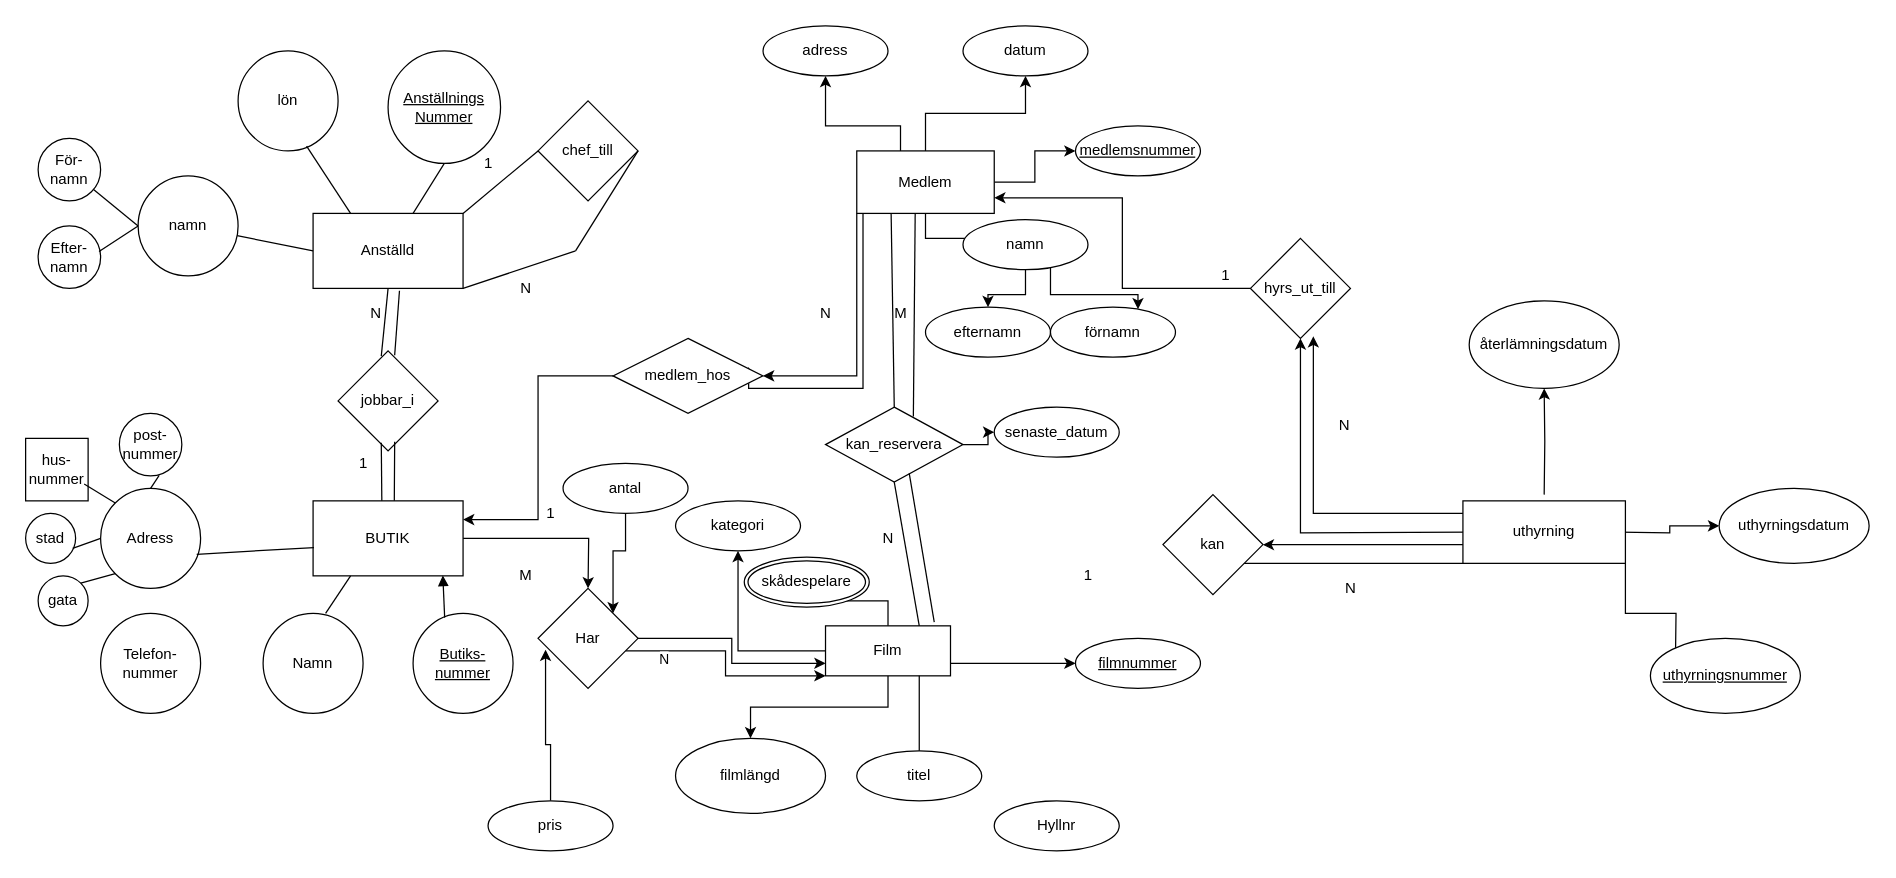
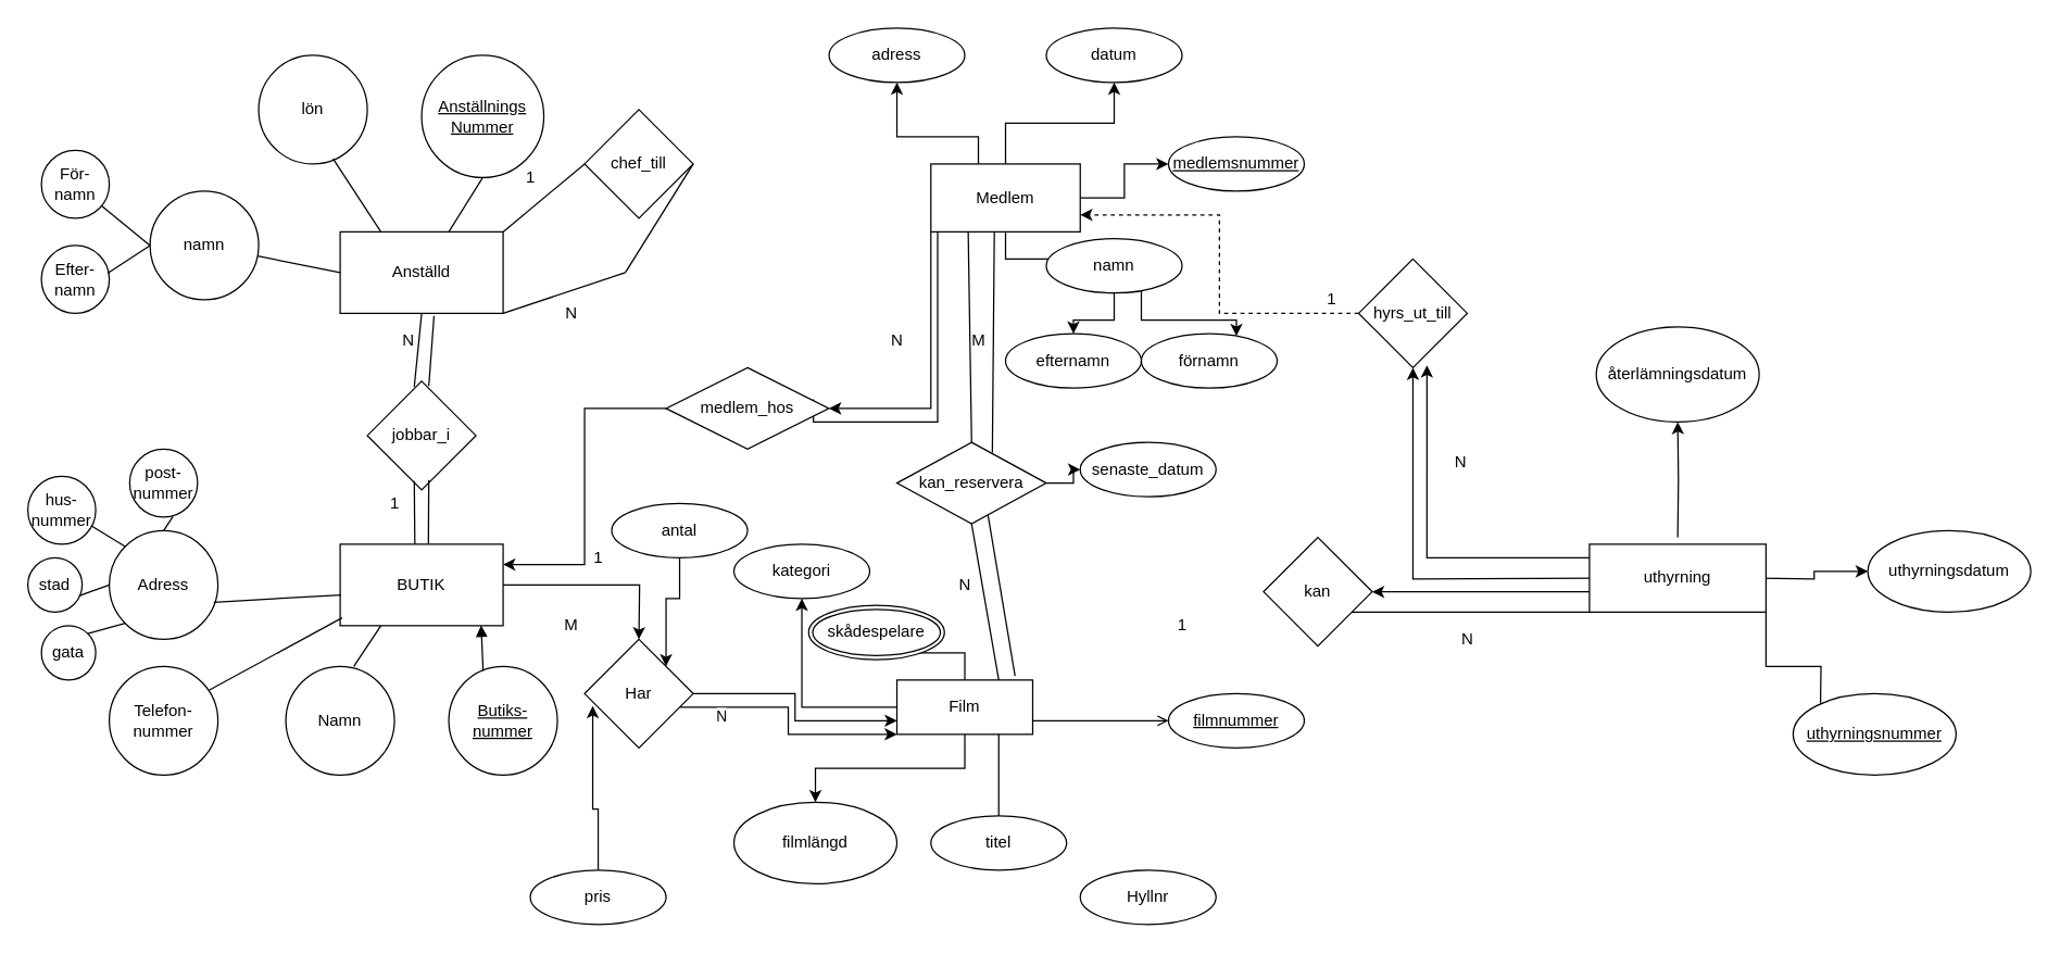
- <mxCell id="91" style="edgeStyle=orthogonalEdgeStyle;rounded=0;orthogonalLoop=1;jettySize=auto;html=1;entryX=1;entryY=0.75;entryDx=0;entryDy=0;" parent="1" source="92" target="46" edge="1"><mxGeometry relative="1" as="geometry" /></mxCell>
+ <mxCell id="91" style="edgeStyle=orthogonalEdgeStyle;rounded=0;orthogonalLoop=1;jettySize=auto;html=1;entryX=1;entryY=0.75;entryDx=0;entryDy=0;dashed=1;" parent="1" source="92" target="46" edge="1"><mxGeometry relative="1" as="geometry" /></mxCell>
- <mxCell id="31" value="hus-nummer" style="whiteSpace=wrap;html=1;aspect=fixed;rounded=0;" parent="1" vertex="1"><mxGeometry x="20" y="350" width="50" height="50" as="geometry" /></mxCell>
+ <mxCell id="31" value="hus-nummer" style="ellipse;whiteSpace=wrap;html=1;aspect=fixed;" parent="1" vertex="1"><mxGeometry x="20" y="350" width="50" height="50" as="geometry" /></mxCell>
+ <mxCell id="37" value="" style="endArrow=none;html=1;rounded=0;exitX=0.922;exitY=0.216;exitDx=0;exitDy=0;exitPerimeter=0;entryX=0.012;entryY=0.904;entryDx=0;entryDy=0;entryPerimeter=0;" parent="1" source="26" target="18" edge="1"><mxGeometry width="50" height="50" relative="1" as="geometry"><mxPoint x="150" y="510" as="sourcePoint" /><mxPoint x="200" y="460" as="targetPoint" /></mxGeometry></mxCell>
- <mxCell id="60" style="edgeStyle=orthogonalEdgeStyle;rounded=0;orthogonalLoop=1;jettySize=auto;html=1;entryX=0;entryY=0.5;entryDx=0;entryDy=0;" parent="1" source="61" target="69" edge="1"><mxGeometry relative="1" as="geometry"><Array as="points"><mxPoint x="760" y="530" /><mxPoint x="760" y="530" /></Array></mxGeometry></mxCell>
+ <mxCell id="60" style="edgeStyle=orthogonalEdgeStyle;rounded=0;orthogonalLoop=1;jettySize=auto;html=1;entryX=0;entryY=0.5;entryDx=0;entryDy=0;endArrow=open;" parent="1" source="61" target="69" edge="1"><mxGeometry relative="1" as="geometry"><Array as="points"><mxPoint x="760" y="530" /><mxPoint x="760" y="530" /></Array></mxGeometry></mxCell>
